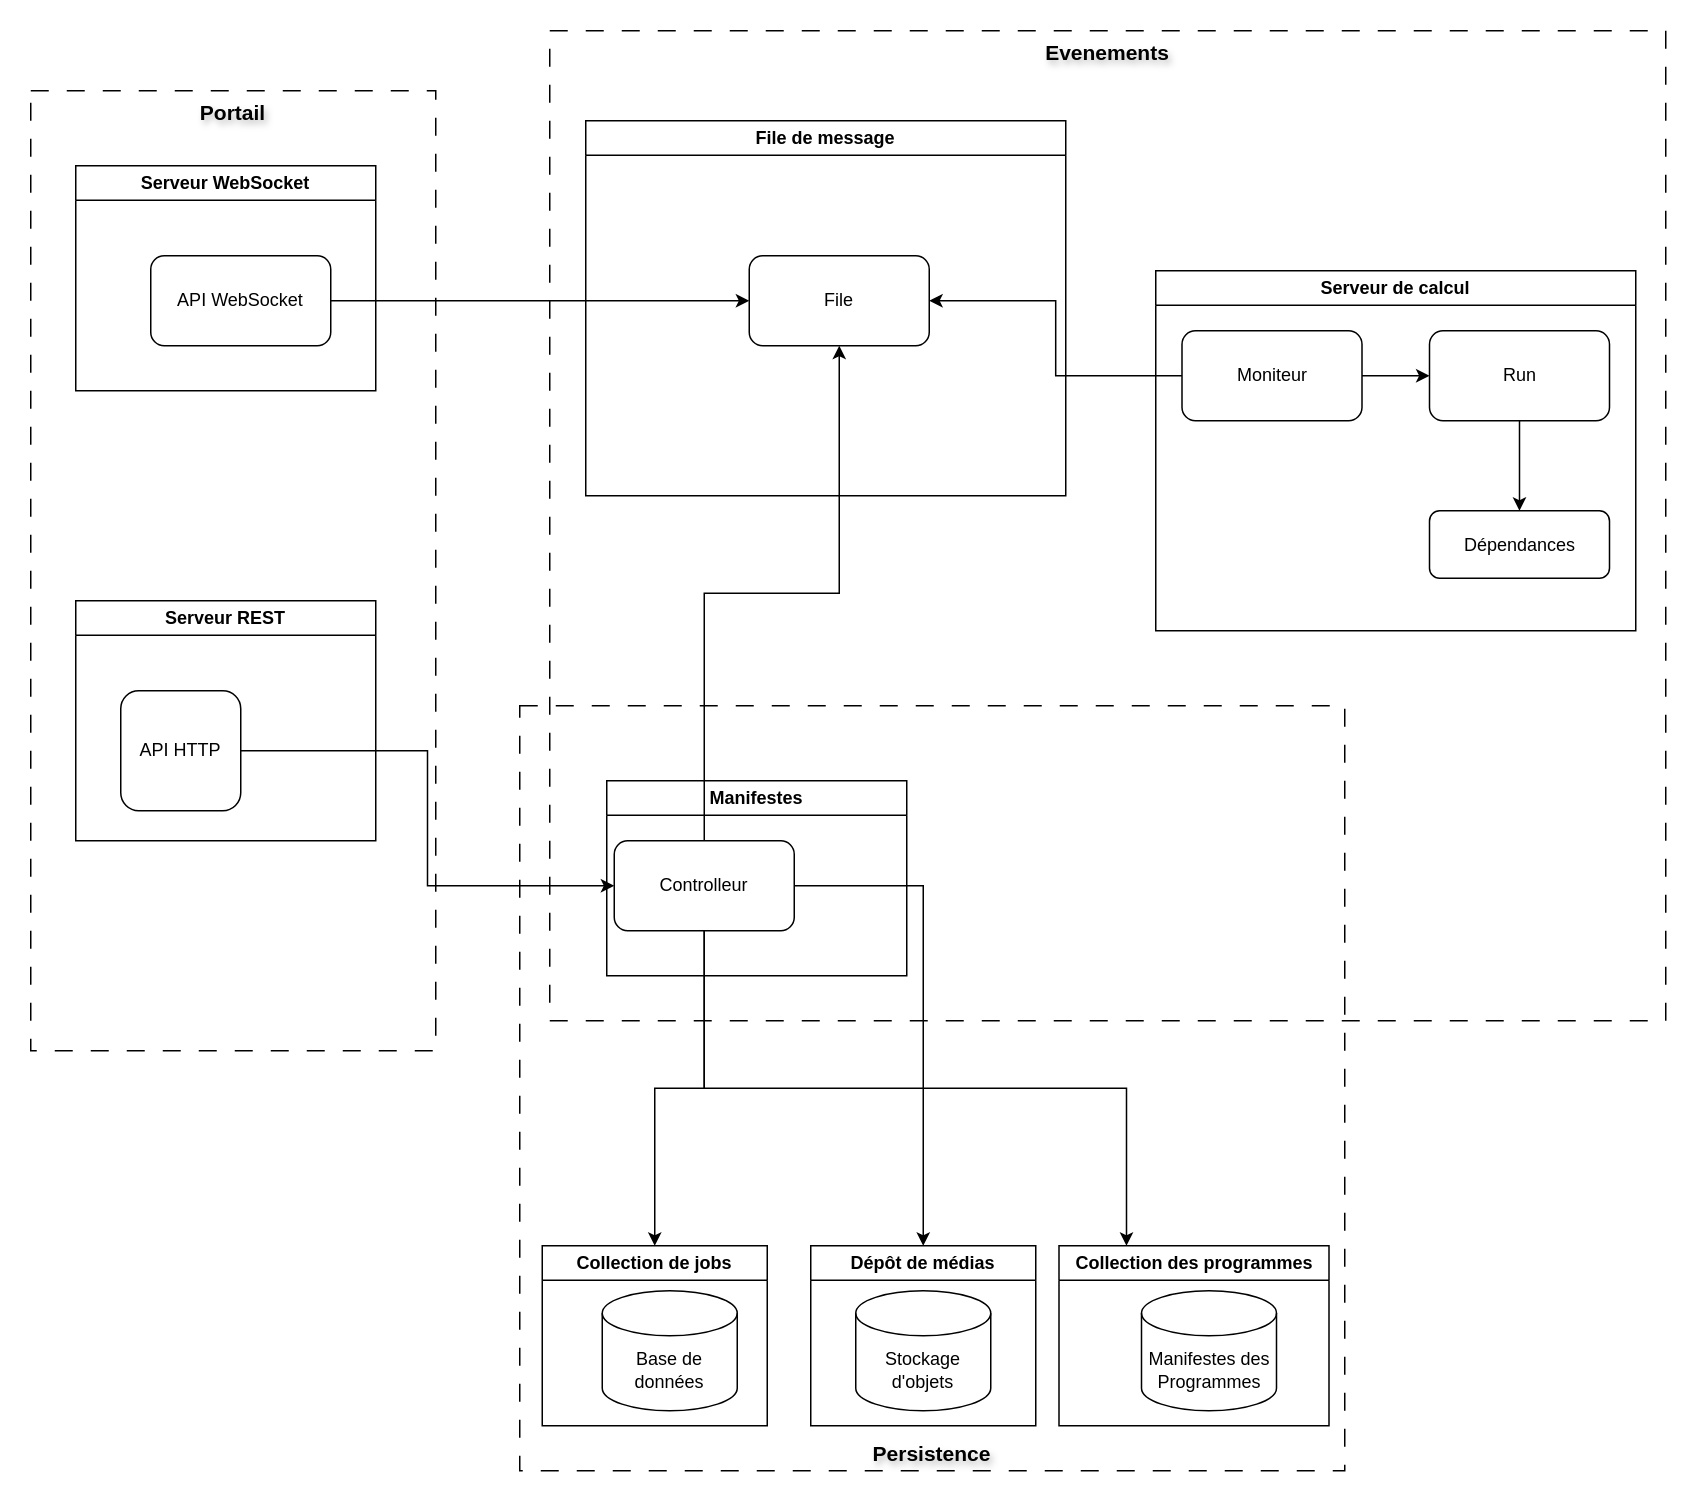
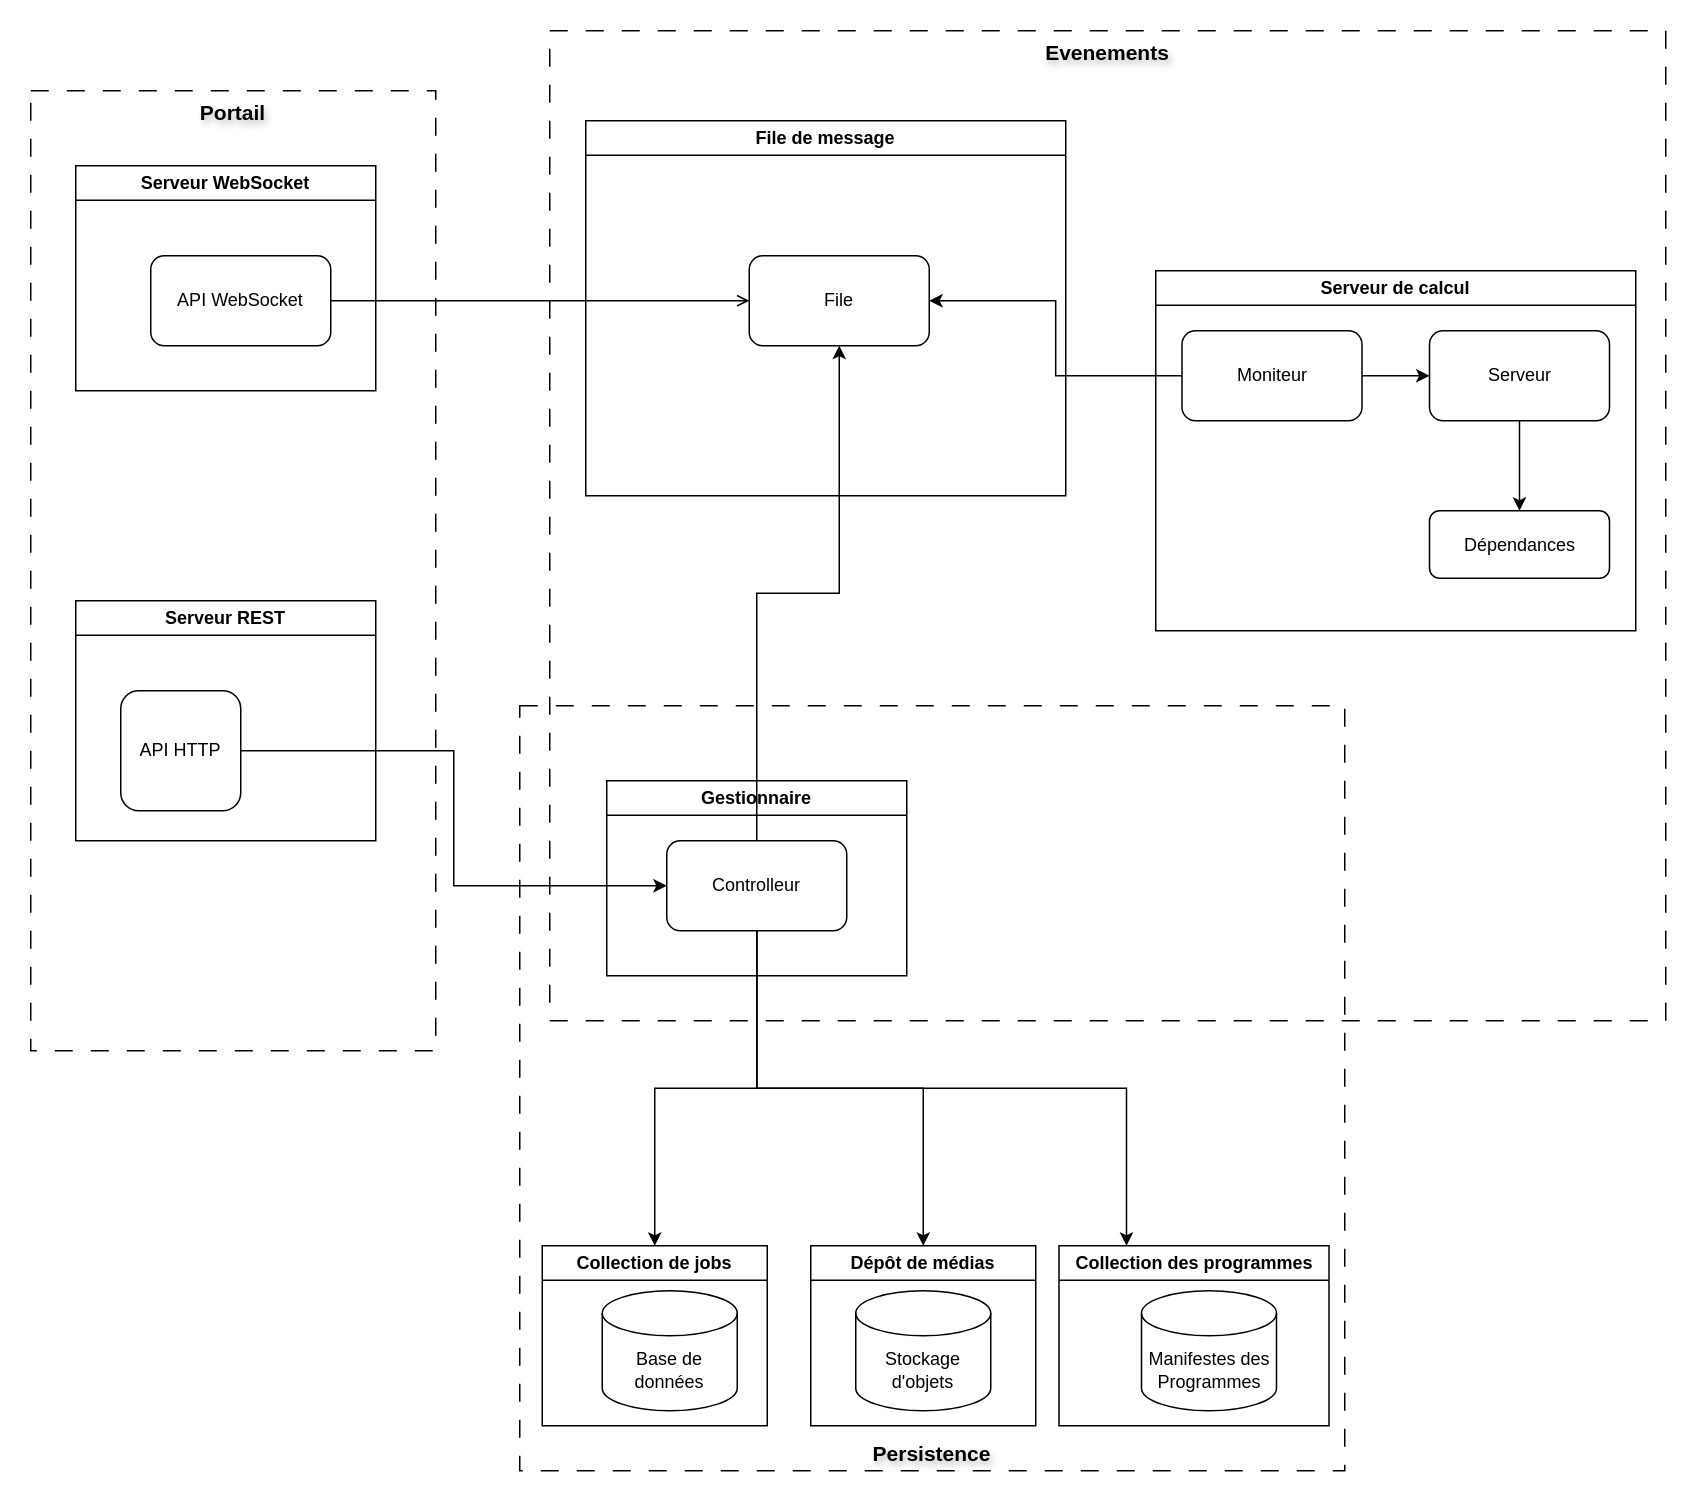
- <mxCell id="26" style="edgeStyle=orthogonalEdgeStyle;rounded=0;orthogonalLoop=1;jettySize=auto;html=1;" edge="1" parent="1" source="25" target="20"><mxGeometry relative="1" as="geometry" /></mxCell>
+ <mxCell id="26" style="edgeStyle=orthogonalEdgeStyle;rounded=0;orthogonalLoop=1;jettySize=auto;html=1;endArrow=open;" edge="1" parent="1" source="25" target="20"><mxGeometry relative="1" as="geometry" /></mxCell>
- <mxCell id="9" value="Run" style="rounded=1;whiteSpace=wrap;html=1;strokeColor=default;align=center;verticalAlign=middle;fontFamily=Helvetica;fontSize=12;fontColor=default;fillColor=default;" vertex="1" parent="5"><mxGeometry x="182.5" y="40" width="120" height="60" as="geometry" /></mxCell>
+ <mxCell id="9" value="Serveur" style="rounded=1;whiteSpace=wrap;html=1;strokeColor=default;align=center;verticalAlign=middle;fontFamily=Helvetica;fontSize=12;fontColor=default;fillColor=default;" vertex="1" parent="5"><mxGeometry x="182.5" y="40" width="120" height="60" as="geometry" /></mxCell>
- <mxCell id="11" value="Manifestes" style="swimlane;whiteSpace=wrap;html=1;" vertex="1" parent="1"><mxGeometry x="404" y="520" width="200" height="130" as="geometry"><mxRectangle x="220" y="100" width="110" height="30" as="alternateBounds" /></mxGeometry></mxCell>
+ <mxCell id="11" value="Gestionnaire" style="swimlane;whiteSpace=wrap;html=1;" vertex="1" parent="1"><mxGeometry x="404" y="520" width="200" height="130" as="geometry"><mxRectangle x="220" y="100" width="110" height="30" as="alternateBounds" /></mxGeometry></mxCell>
- <mxCell id="12" value="Controlleur" style="rounded=1;whiteSpace=wrap;html=1;" vertex="1" parent="11"><mxGeometry x="5" y="40" width="120" height="60" as="geometry" /></mxCell>
+ <mxCell id="12" value="Controlleur" style="rounded=1;whiteSpace=wrap;html=1;" vertex="1" parent="11"><mxGeometry x="40" y="40" width="120" height="60" as="geometry" /></mxCell>
